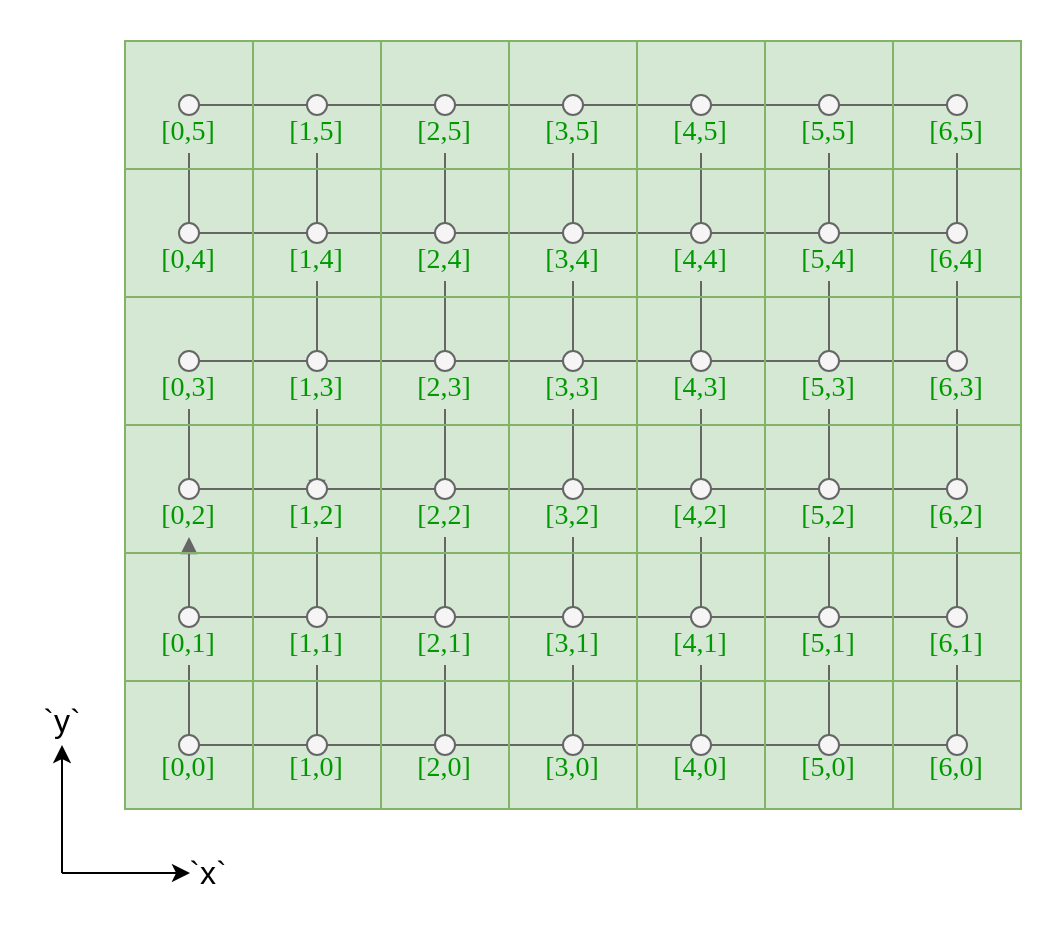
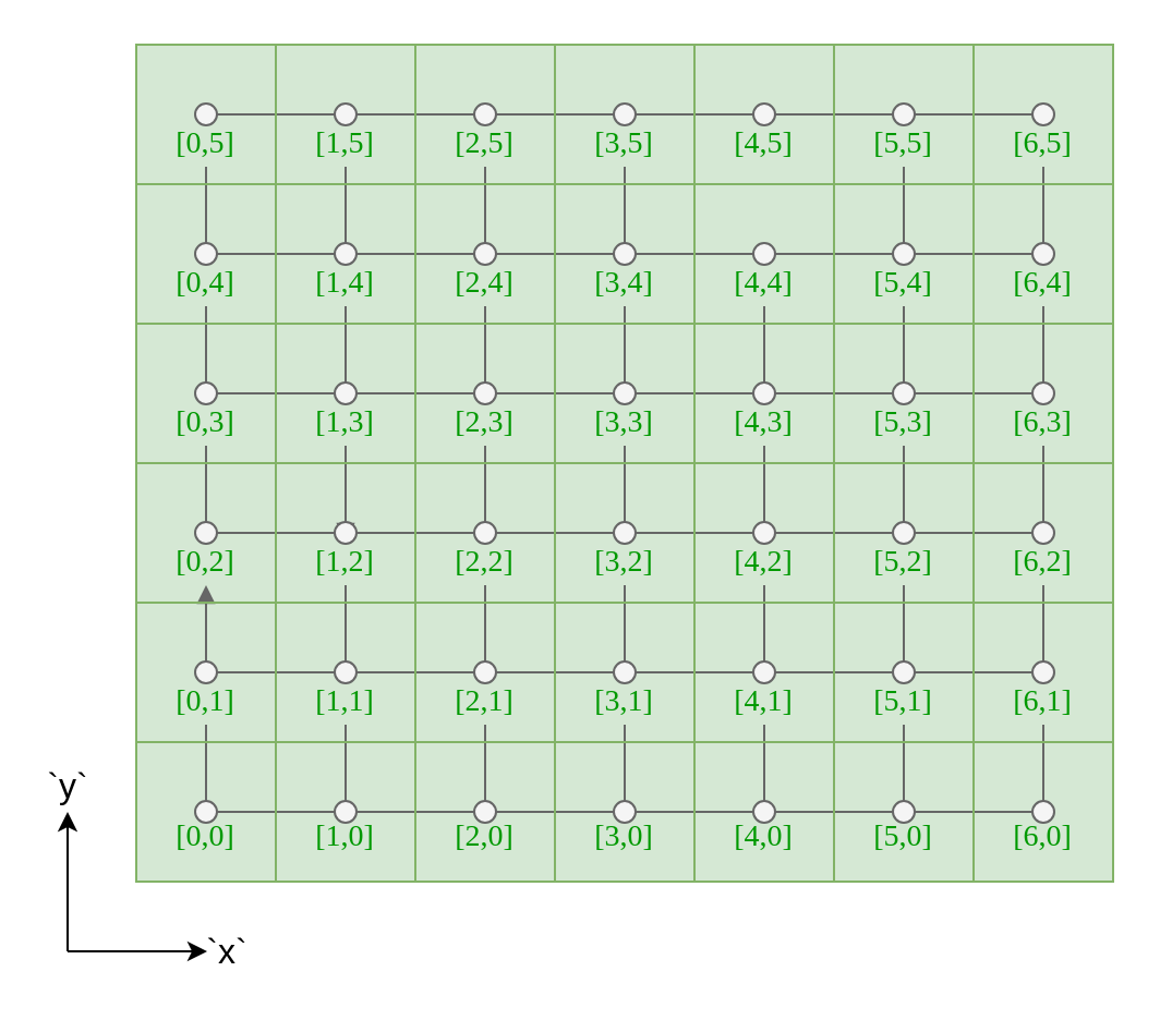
- <mxCell id="90" value="" style="endArrow=none;html=1;fontSize=16;fillColor=#f5f5f5;strokeColor=#666666;" edge="1" parent="1" source="95" target="89"><mxGeometry width="50" height="50" relative="1" as="geometry"><mxPoint x="350" y="52" as="sourcePoint" /><mxPoint x="350" y="184" as="targetPoint" /></mxGeometry></mxCell>
+ <mxCell id="82" value="" style="endArrow=none;html=1;fontSize=16;fillColor=#f5f5f5;strokeColor=#666666;" edge="1" parent="1" source="79" target="81"><mxGeometry width="50" height="50" relative="1" as="geometry"><mxPoint x="94" y="184" as="sourcePoint" /><mxPoint x="94" y="52" as="targetPoint" /></mxGeometry></mxCell>
